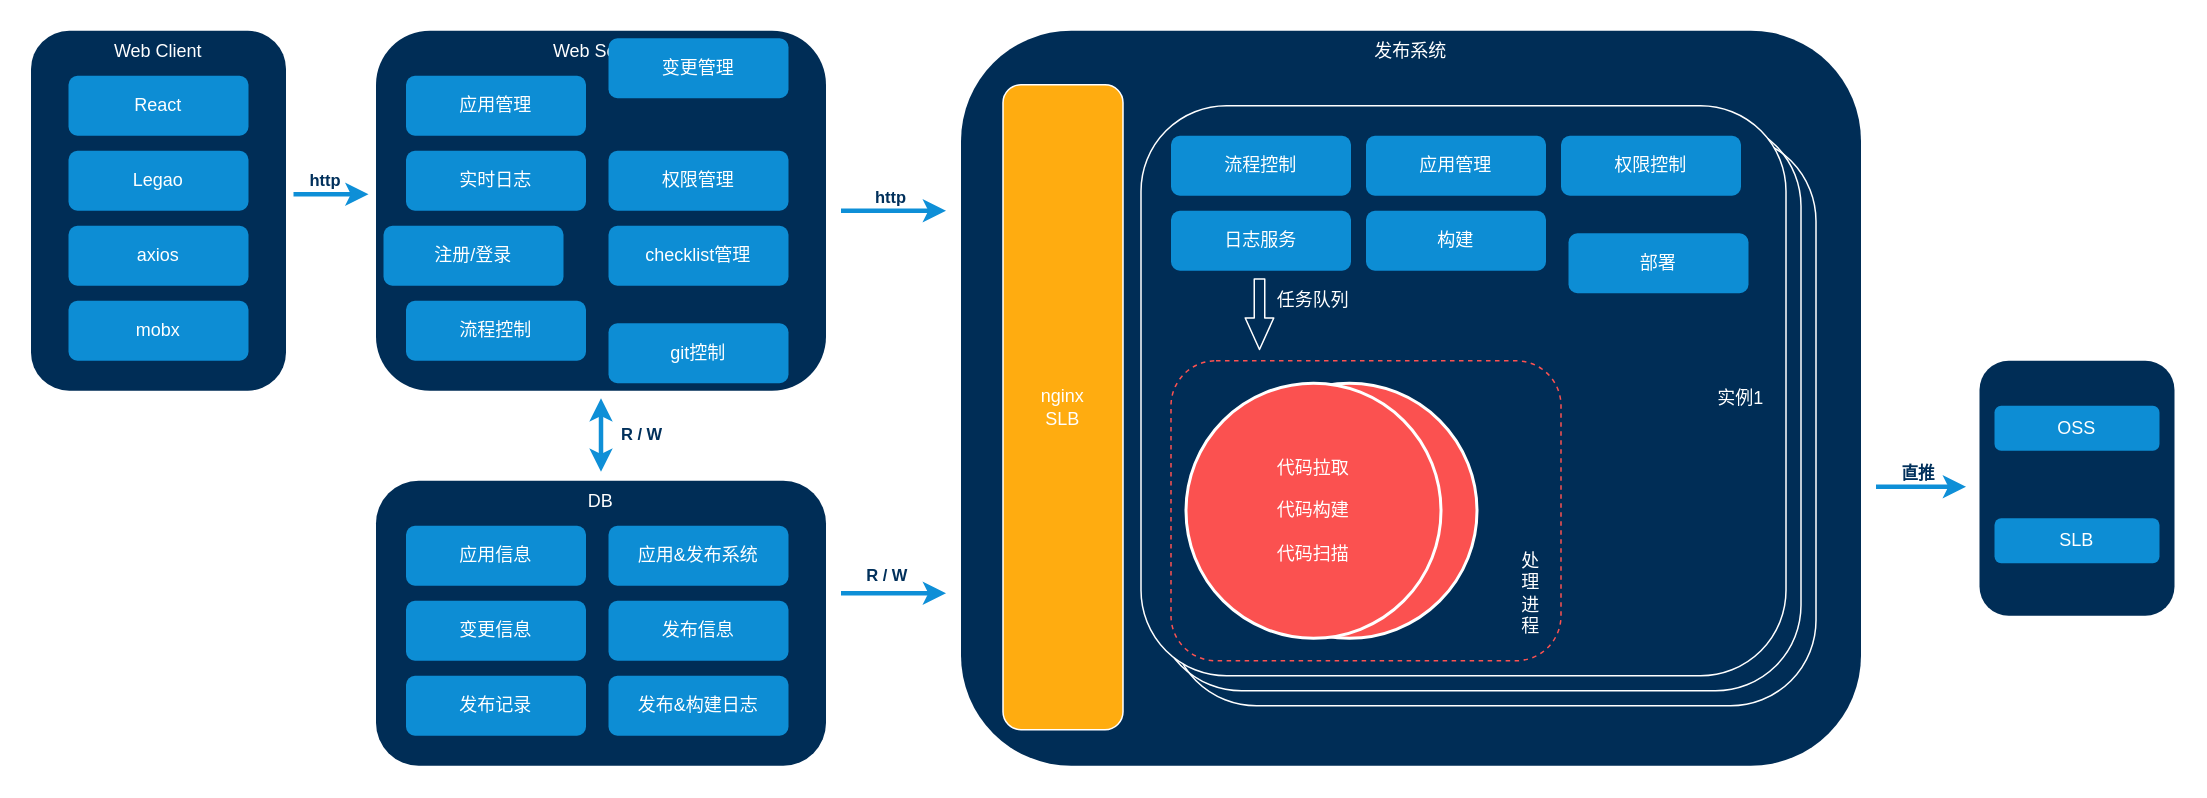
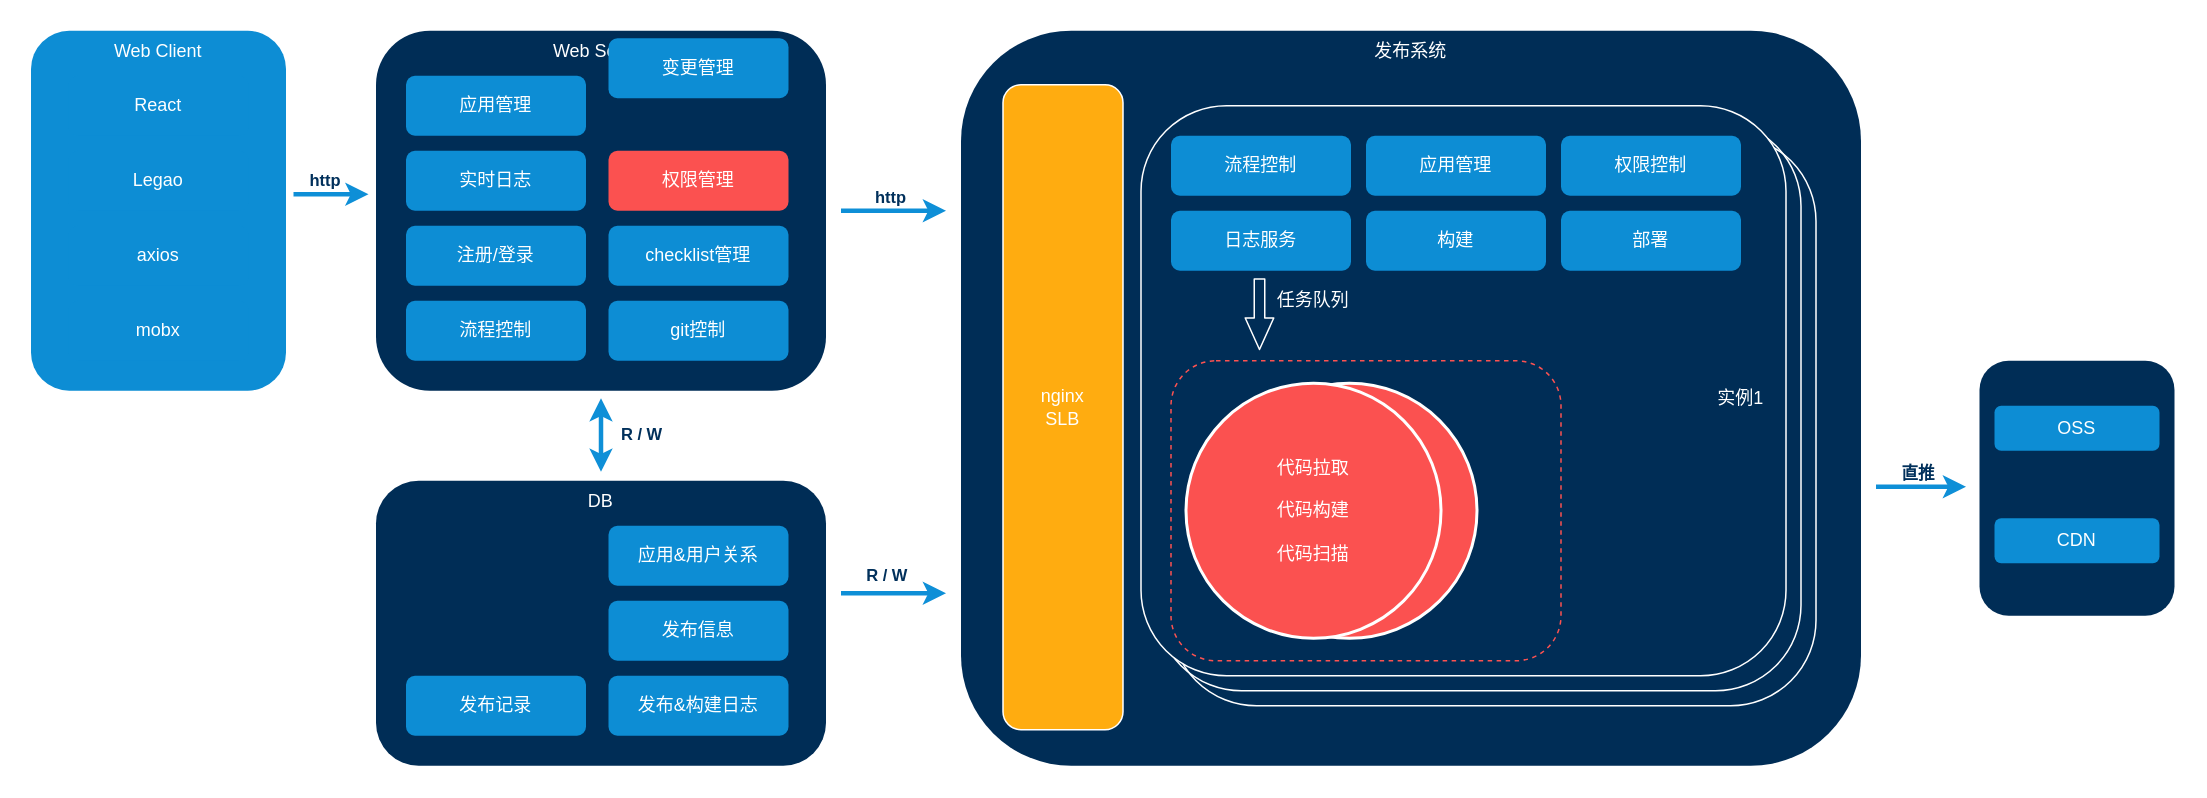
- <mxCell id="39" value="Web Client" style="rounded=1;whiteSpace=wrap;html=1;verticalAlign=top;fontColor=#FFFFFF;strokeColor=none;fillColor=#002d56;" vertex="1" parent="1"><mxGeometry x="20" y="20" width="170" height="240" as="geometry" /></mxCell>
+ <mxCell id="39" value="Web Client" style="rounded=1;whiteSpace=wrap;html=1;verticalAlign=top;fontColor=#FFFFFF;strokeColor=none;fillColor=#0d8dd4;" vertex="1" parent="1"><mxGeometry x="20" y="20" width="170" height="240" as="geometry" /></mxCell>
- <mxCell id="9" value="权限管理" style="rounded=1;whiteSpace=wrap;html=1;strokeColor=none;fillColor=#0d8dd4;fontColor=#FFFFFF;" vertex="1" parent="1"><mxGeometry x="405" y="100" width="120" height="40" as="geometry" /></mxCell>
+ <mxCell id="9" value="权限管理" style="rounded=1;whiteSpace=wrap;html=1;strokeColor=none;fillColor=#fb5150;fontColor=#FFFFFF;" vertex="1" parent="1"><mxGeometry x="405" y="100" width="120" height="40" as="geometry" /></mxCell>
- <mxCell id="12" value="注册/登录" style="rounded=1;whiteSpace=wrap;html=1;strokeColor=none;fillColor=#0d8dd4;fontColor=#FFFFFF;" vertex="1" parent="1"><mxGeometry x="255" y="150" width="120" height="40" as="geometry" /></mxCell>
+ <mxCell id="12" value="注册/登录" style="rounded=1;whiteSpace=wrap;html=1;strokeColor=none;fillColor=#0d8dd4;fontColor=#FFFFFF;" vertex="1" parent="1"><mxGeometry x="270" y="150" width="120" height="40" as="geometry" /></mxCell>
- <mxCell id="26" value="部署" style="rounded=1;whiteSpace=wrap;html=1;strokeColor=none;fillColor=#0d8dd4;fontColor=#FFFFFF;" vertex="1" parent="1"><mxGeometry x="1045" y="155" width="120" height="40" as="geometry" /></mxCell>
+ <mxCell id="26" value="部署" style="rounded=1;whiteSpace=wrap;html=1;strokeColor=none;fillColor=#0d8dd4;fontColor=#FFFFFF;" vertex="1" parent="1"><mxGeometry x="1040" y="140" width="120" height="40" as="geometry" /></mxCell>
- <mxCell id="35" value="git控制" style="rounded=1;whiteSpace=wrap;html=1;strokeColor=none;fillColor=#0d8dd4;fontColor=#FFFFFF;" vertex="1" parent="1"><mxGeometry x="405" y="215" width="120" height="40" as="geometry" /></mxCell>
+ <mxCell id="35" value="git控制" style="rounded=1;whiteSpace=wrap;html=1;strokeColor=none;fillColor=#0d8dd4;fontColor=#FFFFFF;" vertex="1" parent="1"><mxGeometry x="405" y="200" width="120" height="40" as="geometry" /></mxCell>
- <mxCell id="38" value="SLB" style="rounded=1;whiteSpace=wrap;html=1;strokeColor=none;fillColor=#0d8dd4;fontColor=#FFFFFF;" vertex="1" parent="1"><mxGeometry x="1329" y="345" width="110" height="30" as="geometry" /></mxCell>
+ <mxCell id="38" value="CDN" style="rounded=1;whiteSpace=wrap;html=1;strokeColor=none;fillColor=#0d8dd4;fontColor=#FFFFFF;" vertex="1" parent="1"><mxGeometry x="1329" y="345" width="110" height="30" as="geometry" /></mxCell>
- <mxCell id="11" value="应用信息" style="rounded=1;whiteSpace=wrap;html=1;verticalAlign=middle;strokeColor=none;fillColor=#0d8dd4;fontColor=#FFFFFF;" vertex="1" parent="1"><mxGeometry x="270" y="350" width="120" height="40" as="geometry" /></mxCell>
- <mxCell id="13" value="应用&amp;amp;发布系统" style="rounded=1;whiteSpace=wrap;html=1;strokeColor=none;fillColor=#0d8dd4;fontColor=#FFFFFF;" vertex="1" parent="1"><mxGeometry x="405" y="350" width="120" height="40" as="geometry" /></mxCell>
+ <mxCell id="13" value="应用&amp;amp;用户关系" style="rounded=1;whiteSpace=wrap;html=1;strokeColor=none;fillColor=#0d8dd4;fontColor=#FFFFFF;" vertex="1" parent="1"><mxGeometry x="405" y="350" width="120" height="40" as="geometry" /></mxCell>
- <mxCell id="31" value="处&lt;br&gt;理&lt;br&gt;进&lt;br&gt;程" style="text;html=1;strokeColor=none;fillColor=none;align=center;verticalAlign=middle;whiteSpace=wrap;rounded=0;fontColor=#FFFFFF;" vertex="1" parent="1"><mxGeometry x="1000" y="360" width="40" height="70" as="geometry" /></mxCell>
- <mxCell id="15" value="变更信息" style="rounded=1;whiteSpace=wrap;html=1;verticalAlign=middle;strokeColor=none;fillColor=#0d8dd4;fontColor=#FFFFFF;" vertex="1" parent="1"><mxGeometry x="270" y="400" width="120" height="40" as="geometry" /></mxCell>
